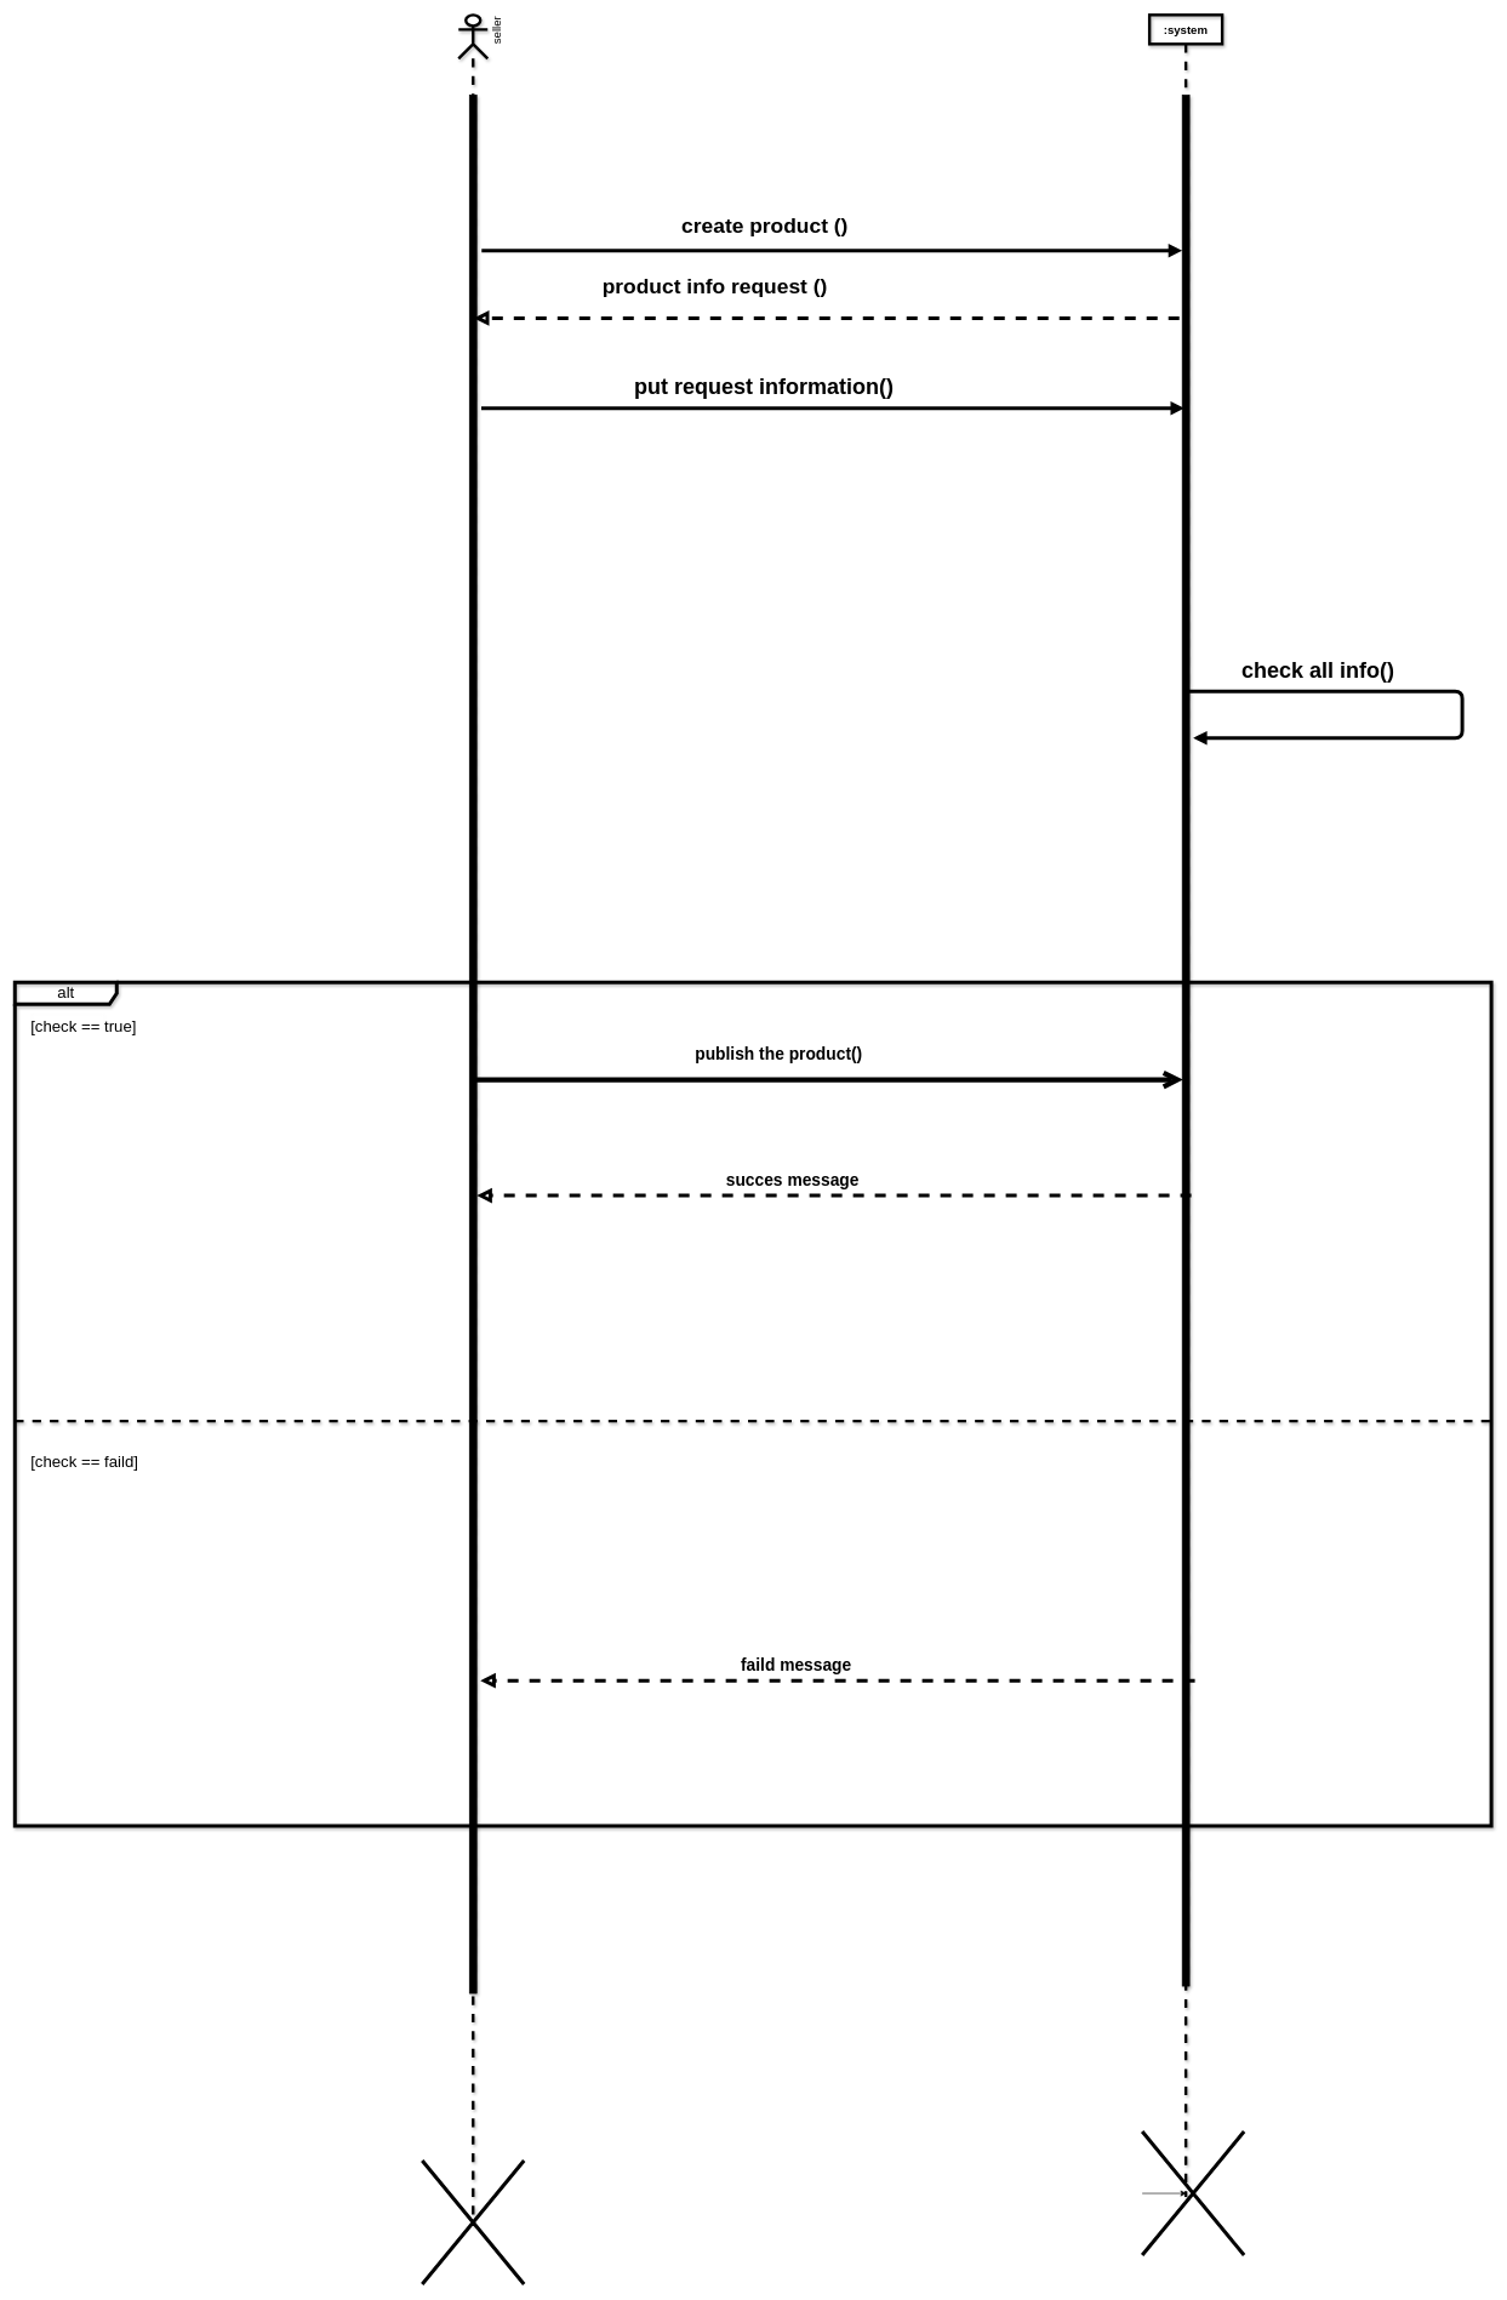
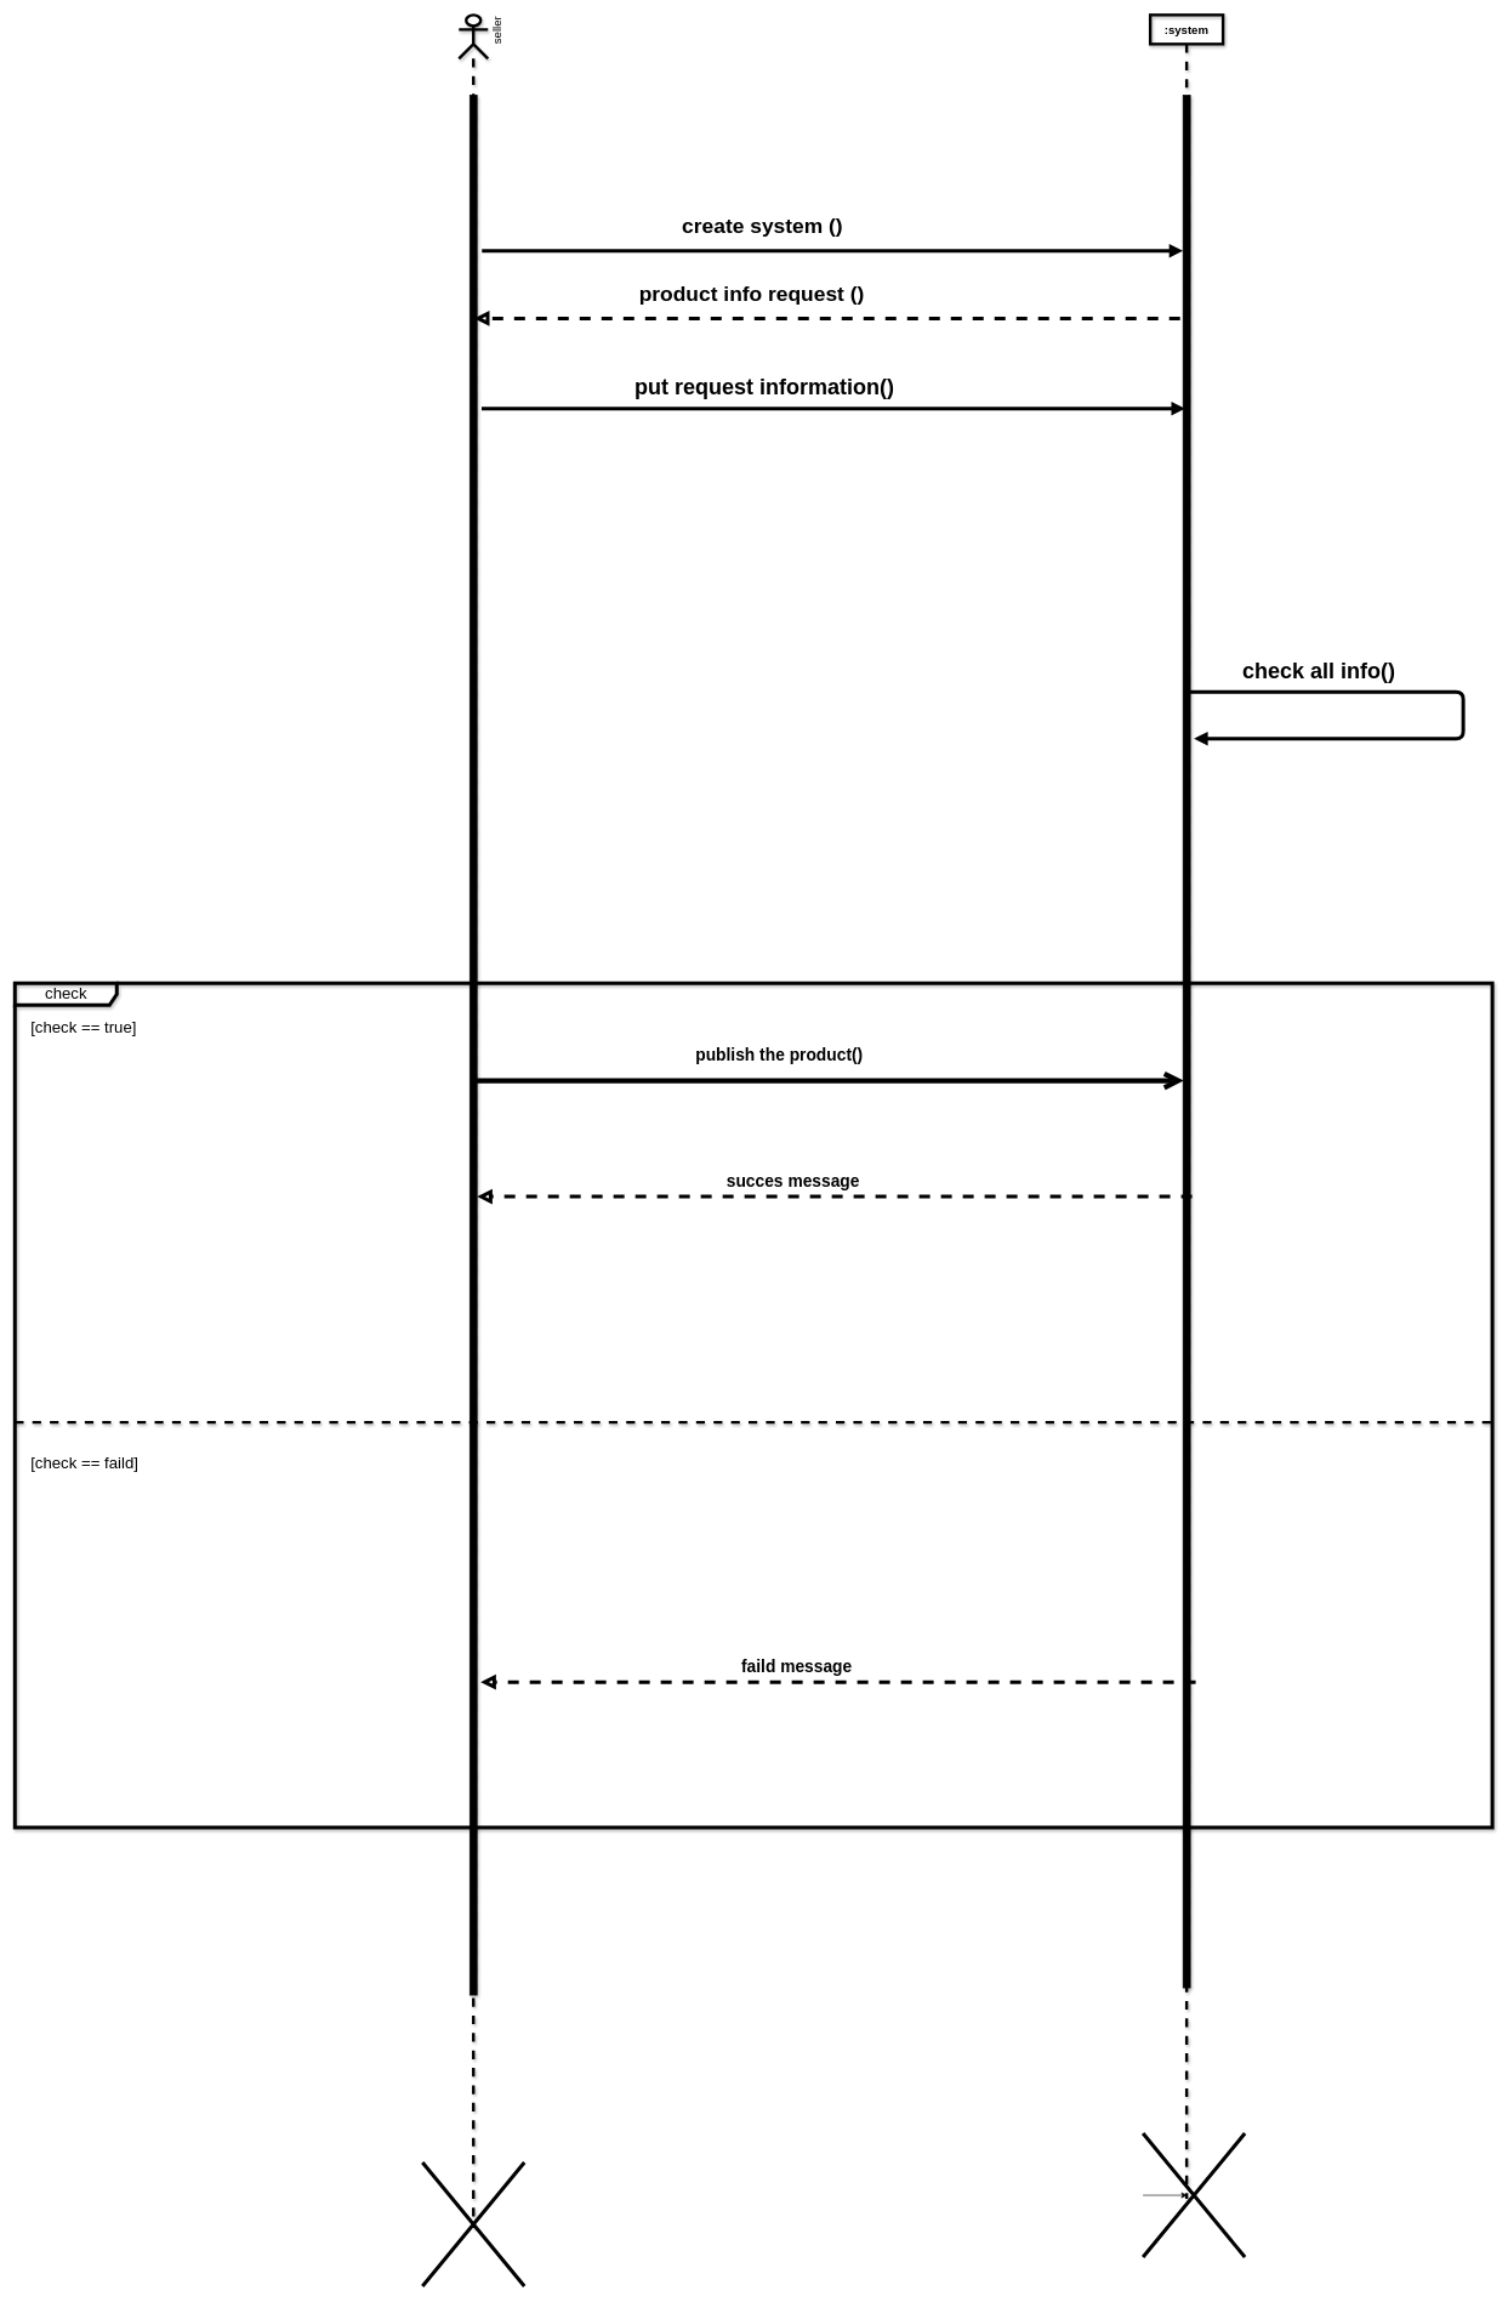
- <mxCell id="21" value="&lt;span style=&quot;font-size: 29px;&quot;&gt;create product ()&lt;/span&gt;" style="text;html=1;align=left;verticalAlign=middle;resizable=0;points=[];autosize=1;strokeColor=none;fillColor=none;fontStyle=1;fontSize=29;" parent="1" vertex="1"><mxGeometry x="935" y="285" width="250" height="50" as="geometry" /></mxCell>
+ <mxCell id="21" value="&lt;span style=&quot;font-size: 29px;&quot;&gt;create system ()&lt;/span&gt;" style="text;html=1;align=left;verticalAlign=middle;resizable=0;points=[];autosize=1;strokeColor=none;fillColor=none;fontStyle=1;fontSize=29;" parent="1" vertex="1"><mxGeometry x="935" y="285" width="250" height="50" as="geometry" /></mxCell>
- <mxCell id="22" value="&lt;span style=&quot;font-size: 29px;&quot;&gt;product info request ()&lt;/span&gt;" style="text;html=1;align=left;verticalAlign=middle;resizable=0;points=[];autosize=1;strokeColor=none;fillColor=none;fontSize=35;fontStyle=1;strokeWidth=1;" parent="1" vertex="1"><mxGeometry x="826" y="360" width="330" height="60" as="geometry" /></mxCell>
+ <mxCell id="22" value="&lt;span style=&quot;font-size: 29px;&quot;&gt;product info request ()&lt;/span&gt;" style="text;html=1;align=left;verticalAlign=middle;resizable=0;points=[];autosize=1;strokeColor=none;fillColor=none;fontSize=35;fontStyle=1;strokeWidth=1;" parent="1" vertex="1"><mxGeometry x="876" y="370" width="330" height="60" as="geometry" /></mxCell>
- <mxCell id="15" value="alt" style="shape=umlFrame;tabWidth=110;tabHeight=30;tabPosition=left;html=1;boundedLbl=1;labelInHeader=1;width=140;height=30;shadow=1;strokeColor=#000000;strokeWidth=5;fontSize=22;fillColor=none;verticalAlign=middle;fontColor=#000000;" parent="1" vertex="1"><mxGeometry x="20" y="1350" width="2030" height="1160" as="geometry" /></mxCell>
+ <mxCell id="15" value="check" style="shape=umlFrame;tabWidth=110;tabHeight=30;tabPosition=left;html=1;boundedLbl=1;labelInHeader=1;width=140;height=30;shadow=1;strokeColor=#000000;strokeWidth=5;fontSize=22;fillColor=none;verticalAlign=middle;fontColor=#000000;" parent="1" vertex="1"><mxGeometry x="20" y="1350" width="2030" height="1160" as="geometry" /></mxCell>
